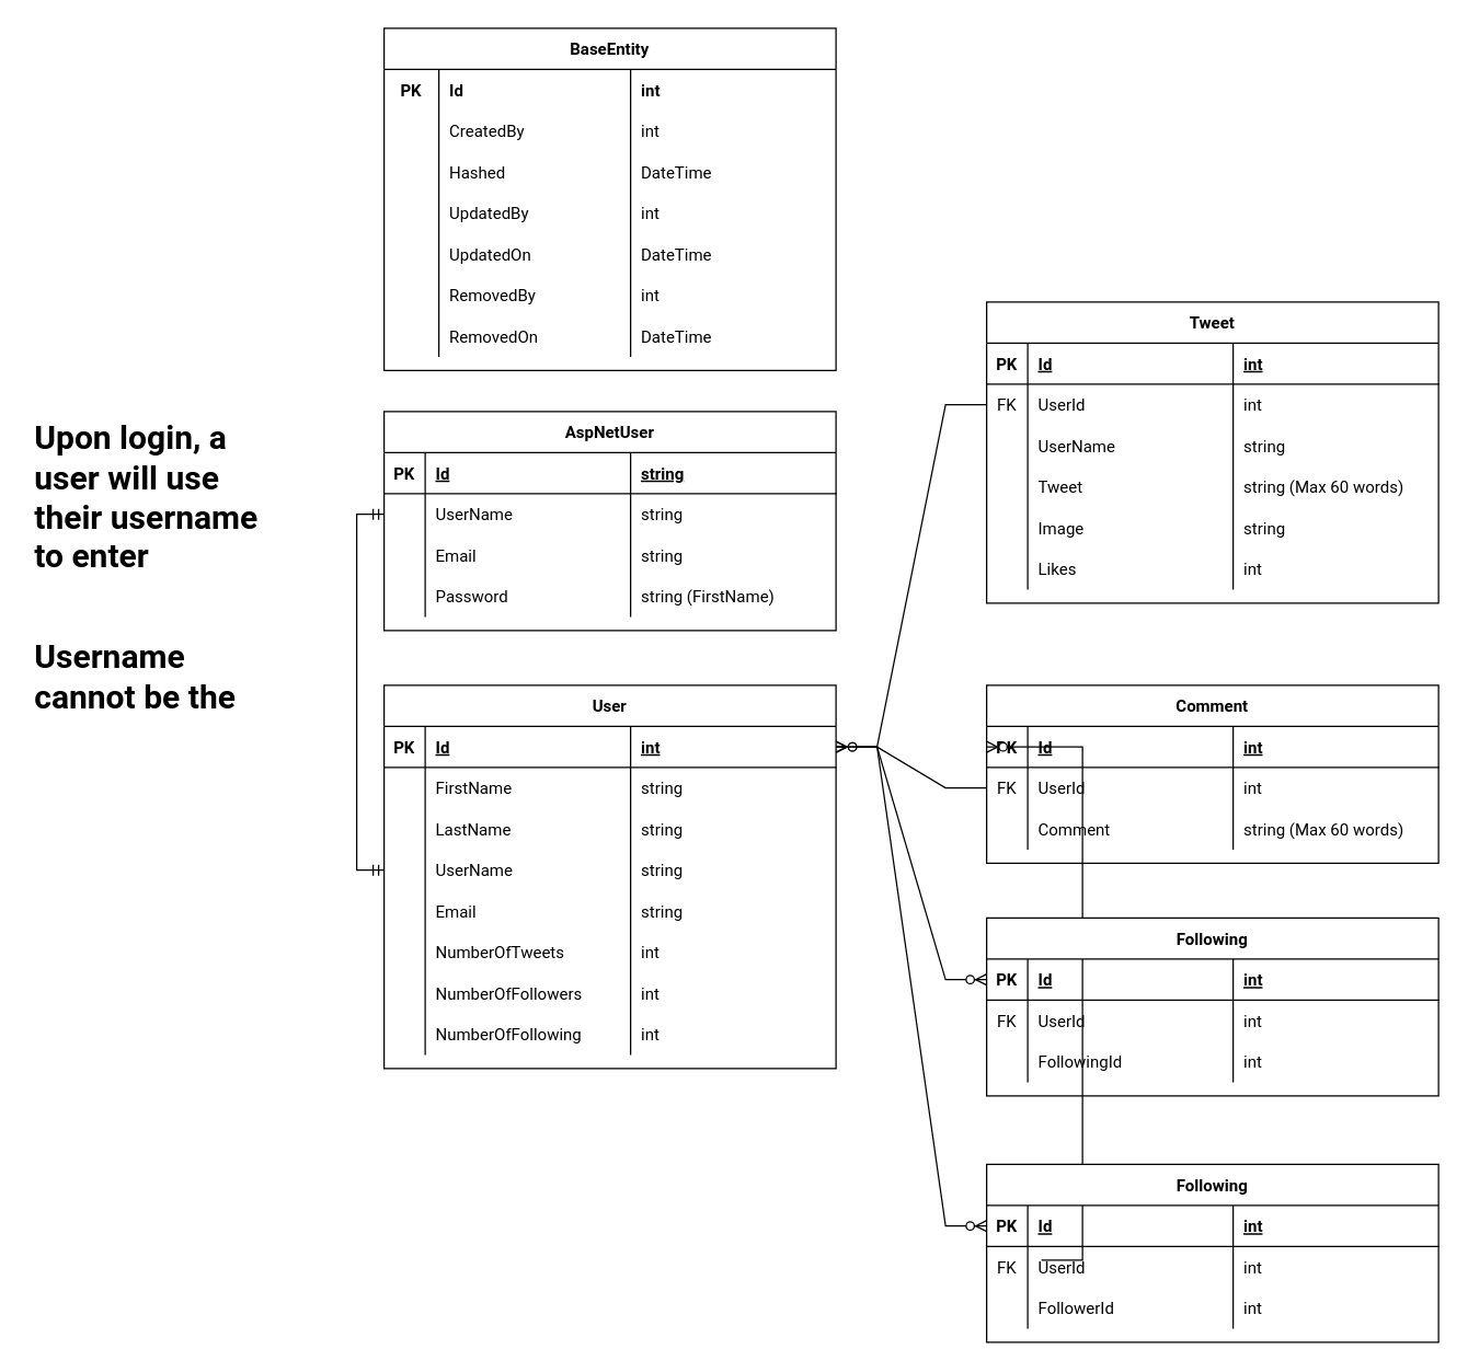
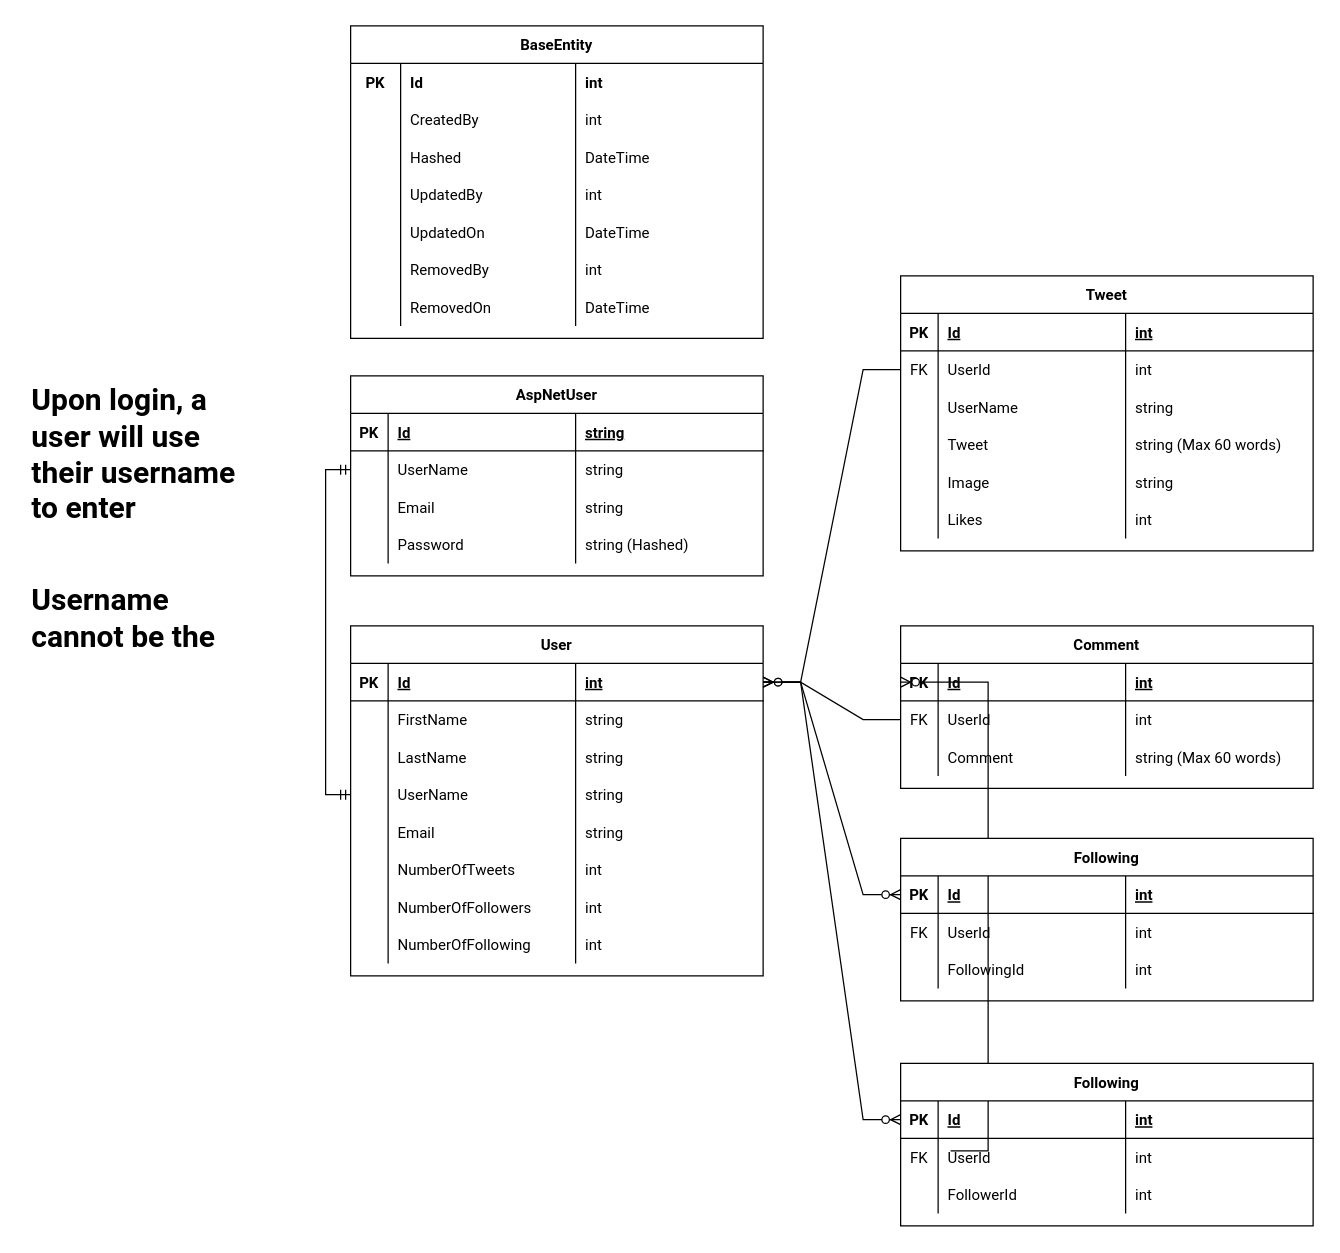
- <mxCell id="18" value="string (FirstName)" style="shape=partialRectangle;connectable=0;fillColor=none;top=0;left=0;bottom=0;right=0;align=left;spacingLeft=6;overflow=hidden;rounded=0;fontFamily=Roboto;fontSource=https%3A%2F%2Ffonts.googleapis.com%2Fcss%3Ffamily%3DRoboto;swimlaneLine=1;" vertex="1" parent="15"><mxGeometry x="180" width="150" height="30" as="geometry"><mxRectangle width="150" height="30" as="alternateBounds" /></mxGeometry></mxCell>
+ <mxCell id="18" value="string (Hashed)" style="shape=partialRectangle;connectable=0;fillColor=none;top=0;left=0;bottom=0;right=0;align=left;spacingLeft=6;overflow=hidden;rounded=0;fontFamily=Roboto;fontSource=https%3A%2F%2Ffonts.googleapis.com%2Fcss%3Ffamily%3DRoboto;swimlaneLine=1;" vertex="1" parent="15"><mxGeometry x="180" width="150" height="30" as="geometry"><mxRectangle width="150" height="30" as="alternateBounds" /></mxGeometry></mxCell>
